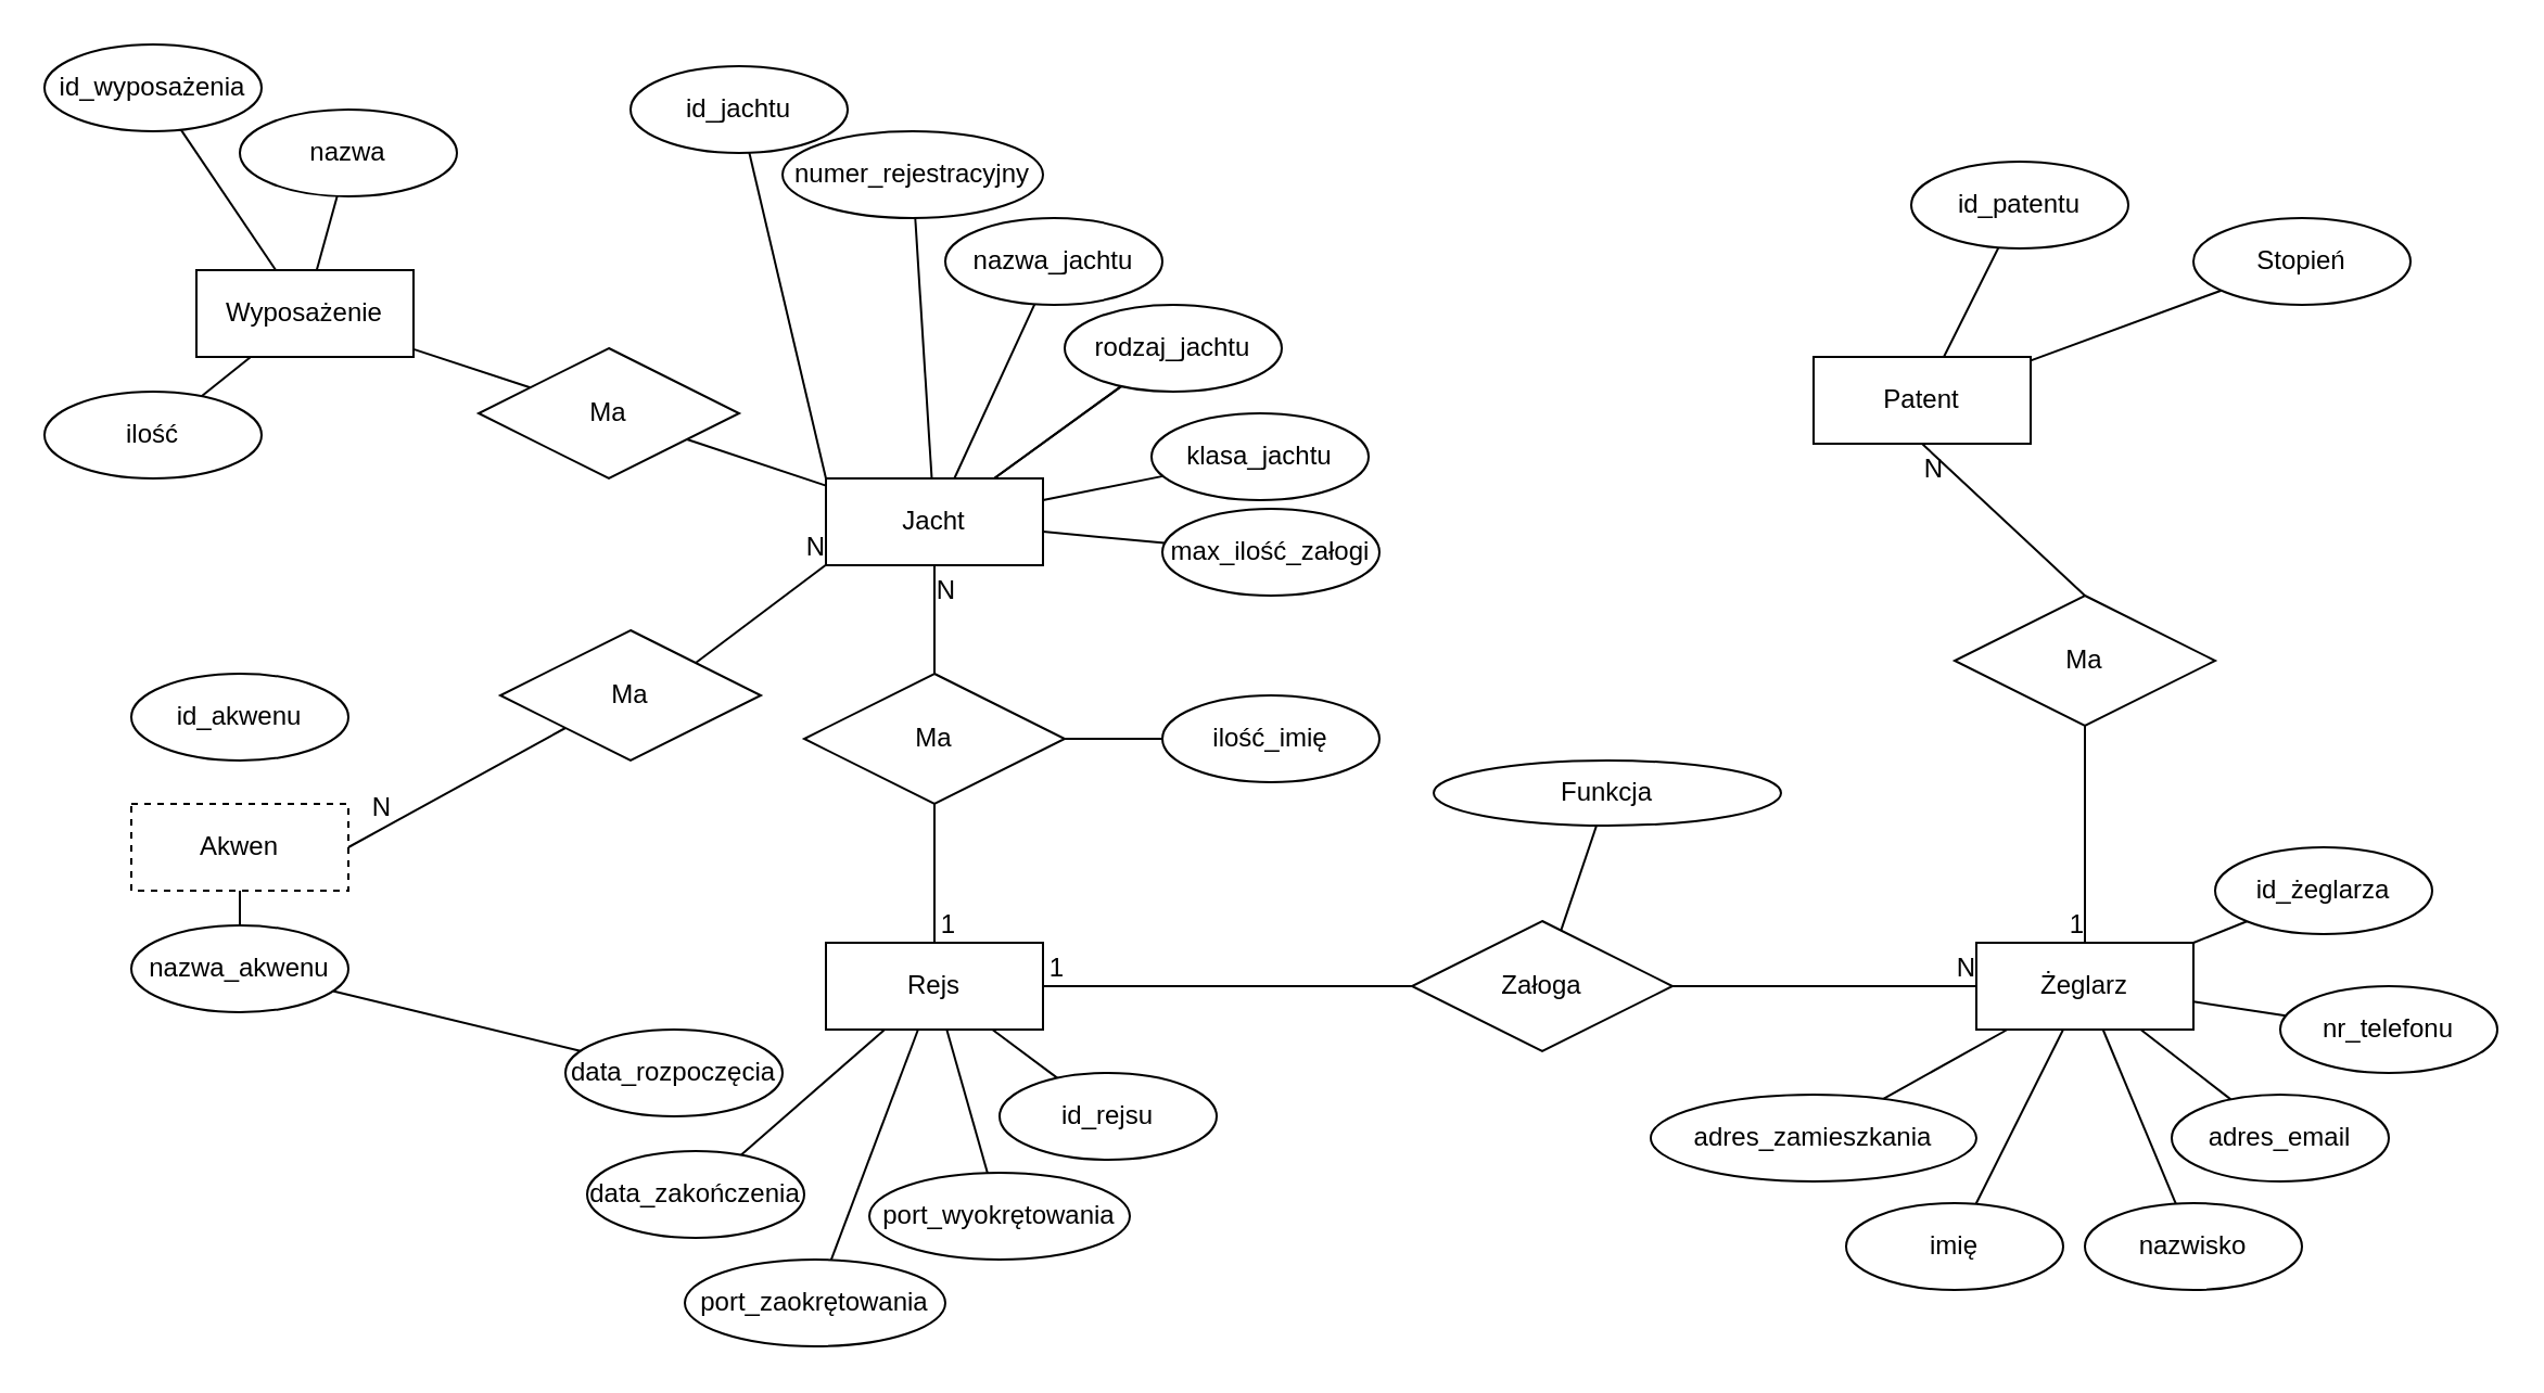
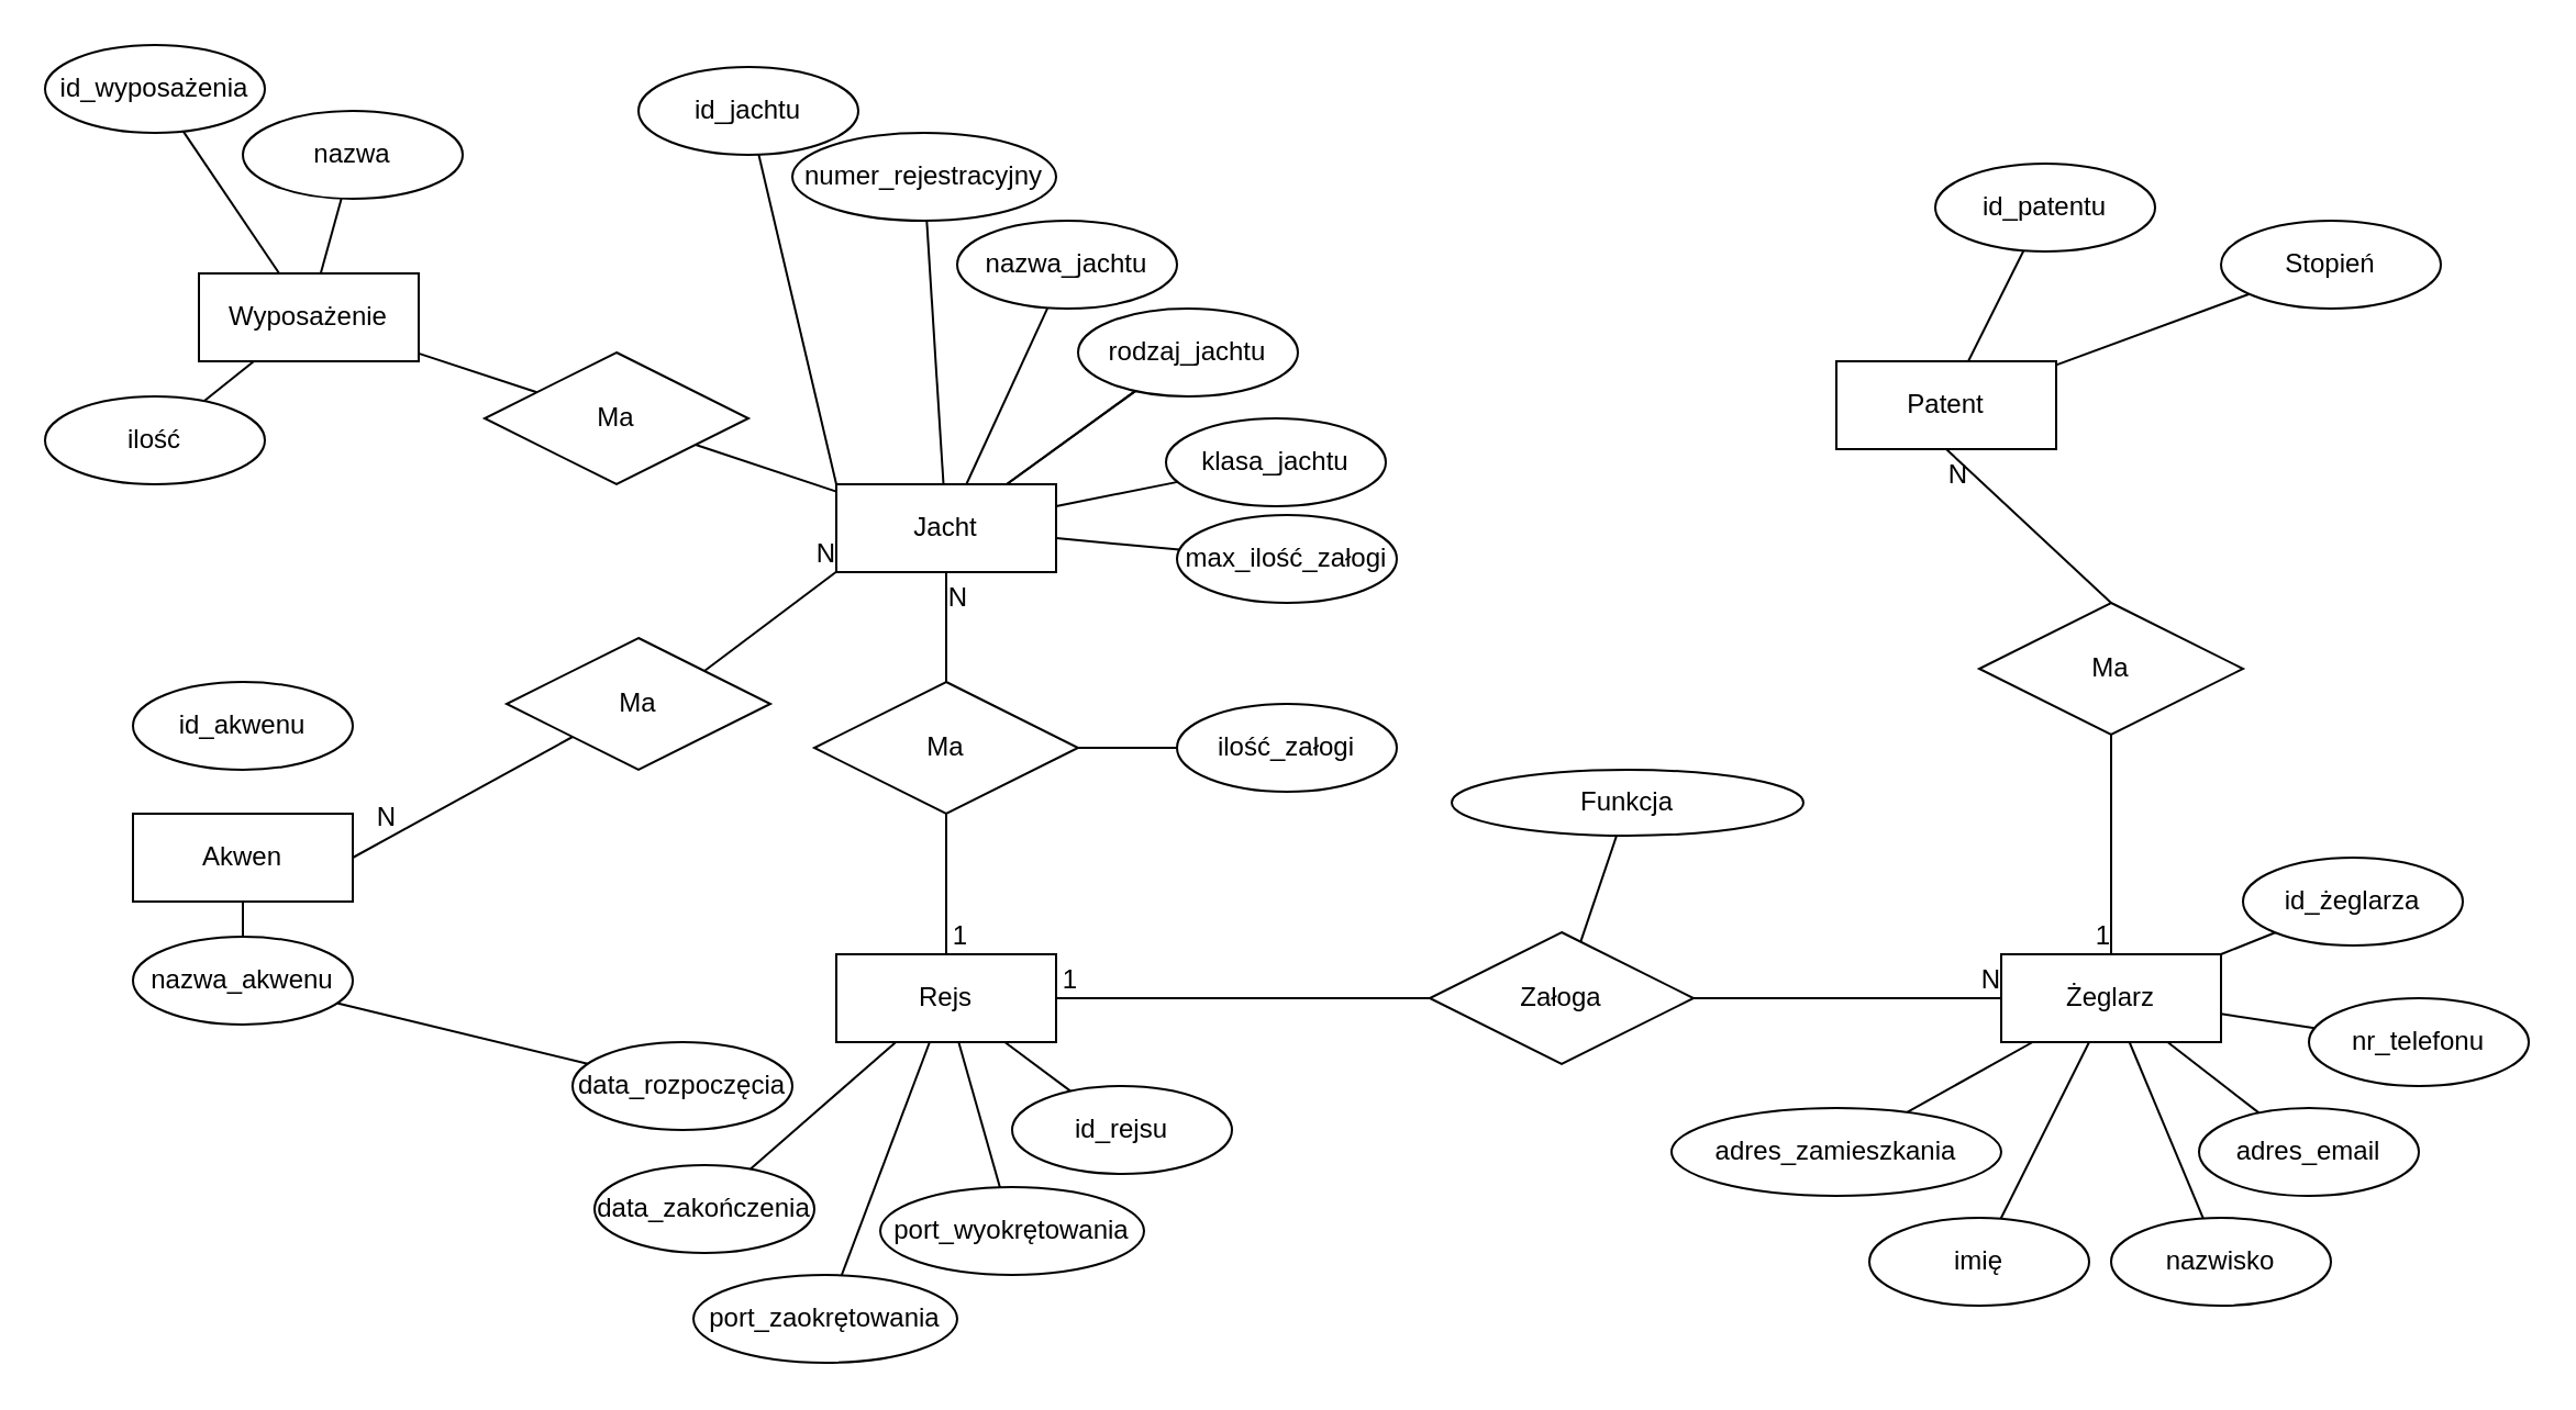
- <mxCell id="80" value="ilość_imię" style="ellipse;whiteSpace=wrap;html=1;align=center;" vertex="1" parent="1"><mxGeometry x="535" y="320" width="100" height="40" as="geometry" /></mxCell>
+ <mxCell id="80" value="ilość_załogi" style="ellipse;whiteSpace=wrap;html=1;align=center;" vertex="1" parent="1"><mxGeometry x="535" y="320" width="100" height="40" as="geometry" /></mxCell>
- <mxCell id="5" value="Akwen" style="whiteSpace=wrap;html=1;align=center;dashed=1;" vertex="1" parent="1"><mxGeometry x="60" y="370" width="100" height="40" as="geometry" /></mxCell>
+ <mxCell id="5" value="Akwen" style="whiteSpace=wrap;html=1;align=center;" vertex="1" parent="1"><mxGeometry x="60" y="370" width="100" height="40" as="geometry" /></mxCell>
